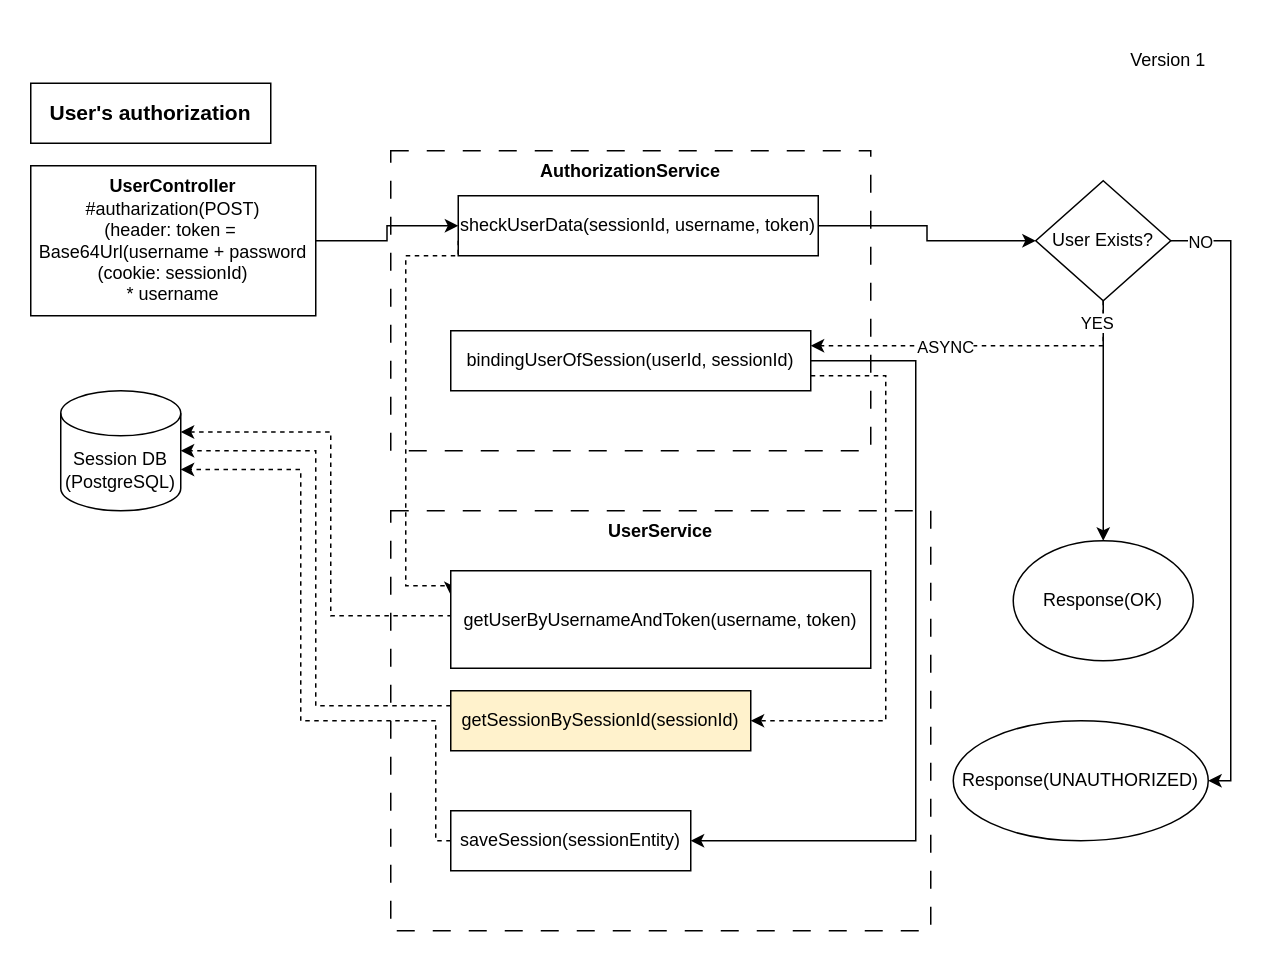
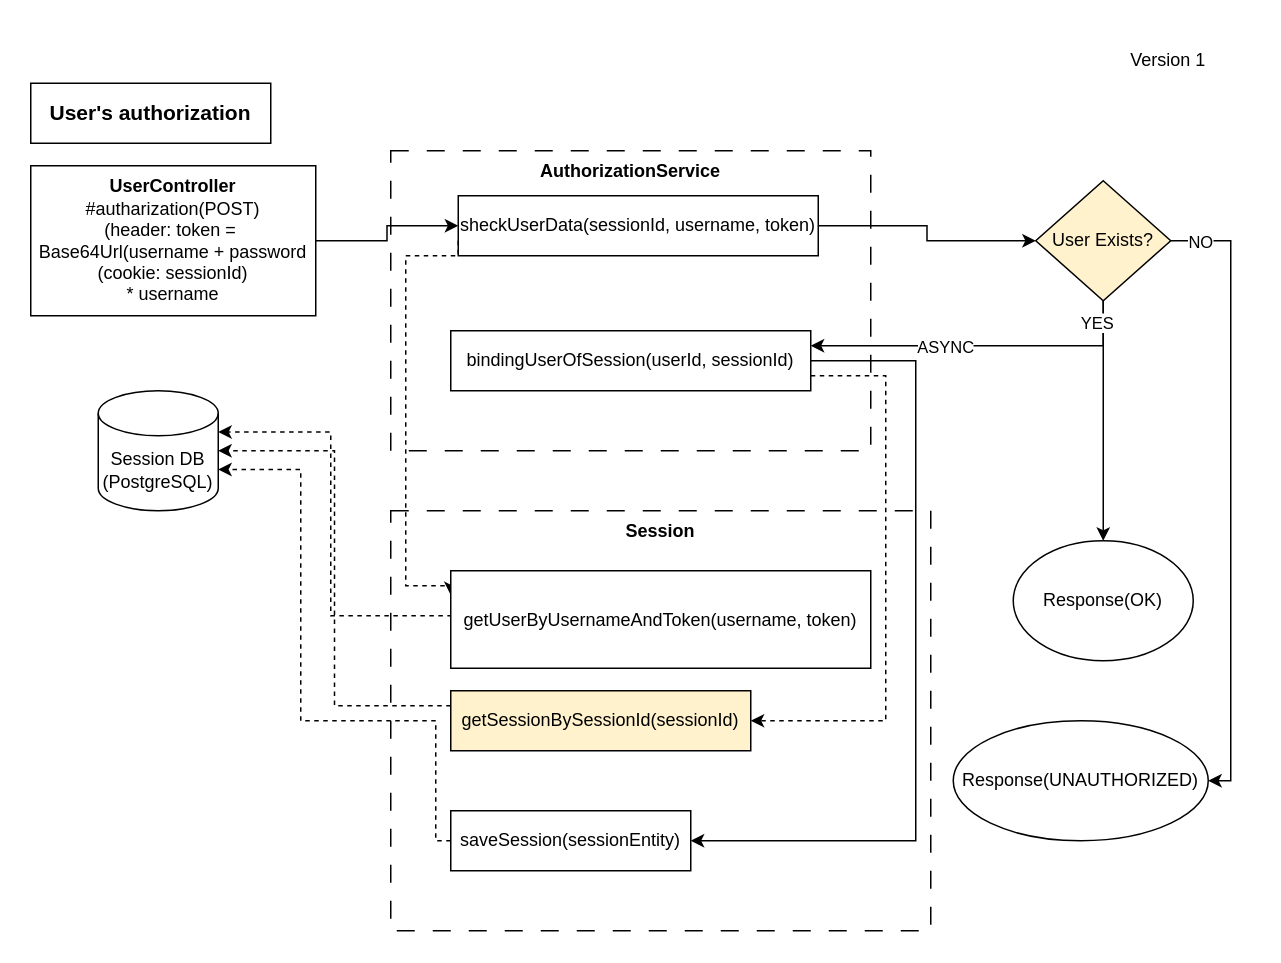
- <mxCell id="23" value="User Exists?" style="rhombus;whiteSpace=wrap;html=1;" parent="1" vertex="1"><mxGeometry x="690" y="120" width="90" height="80" as="geometry" /></mxCell>
+ <mxCell id="23" value="User Exists?" style="rhombus;whiteSpace=wrap;html=1;fillColor=#fff2cc;" parent="1" vertex="1"><mxGeometry x="690" y="120" width="90" height="80" as="geometry" /></mxCell>
- <mxCell id="20" style="edgeStyle=orthogonalEdgeStyle;rounded=0;orthogonalLoop=1;jettySize=auto;html=1;exitX=0.5;exitY=1;exitDx=0;exitDy=0;entryX=1;entryY=0.25;entryDx=0;entryDy=0;dashed=1;" parent="1" source="23" target="26" edge="1"><mxGeometry relative="1" as="geometry" /></mxCell>
+ <mxCell id="20" style="edgeStyle=orthogonalEdgeStyle;rounded=0;orthogonalLoop=1;jettySize=auto;html=1;exitX=0.5;exitY=1;exitDx=0;exitDy=0;entryX=1;entryY=0.25;entryDx=0;entryDy=0;" parent="1" source="23" target="26" edge="1"><mxGeometry relative="1" as="geometry" /></mxCell>
- <mxCell id="17" value="Session DB&lt;br&gt;(PostgreSQL)" style="shape=cylinder3;whiteSpace=wrap;html=1;boundedLbl=1;backgroundOutline=1;size=15;" parent="1" vertex="1"><mxGeometry x="40" y="260" width="80" height="80" as="geometry" /></mxCell>
+ <mxCell id="17" value="Session DB&lt;br&gt;(PostgreSQL)" style="shape=cylinder3;whiteSpace=wrap;html=1;boundedLbl=1;backgroundOutline=1;size=15;" parent="1" vertex="1"><mxGeometry x="65" y="260" width="80" height="80" as="geometry" /></mxCell>
- <mxCell id="3" value="&lt;b&gt;UserService&lt;/b&gt;" style="rounded=0;whiteSpace=wrap;html=1;dashed=1;dashPattern=12 12;verticalAlign=top;fillColor=none;" parent="1" vertex="1"><mxGeometry x="260" y="340" width="360" height="280" as="geometry" /></mxCell>
+ <mxCell id="3" value="&lt;b&gt;Session&lt;/b&gt;" style="rounded=0;whiteSpace=wrap;html=1;dashed=1;dashPattern=12 12;verticalAlign=top;fillColor=none;" parent="1" vertex="1"><mxGeometry x="260" y="340" width="360" height="280" as="geometry" /></mxCell>
